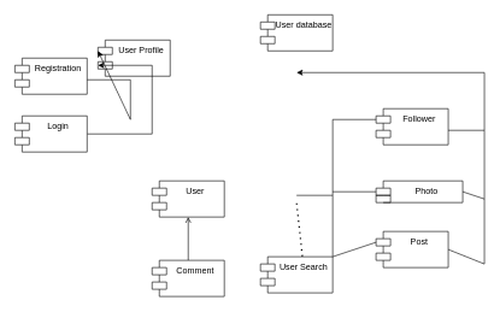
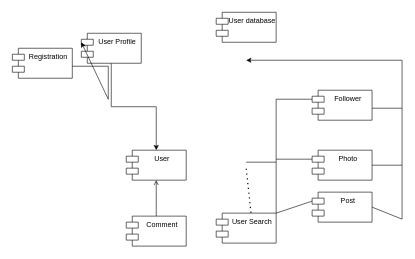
- <mxCell id="7" value="" style="edgeStyle=orthogonalEdgeStyle;rounded=0;orthogonalLoop=1;jettySize=auto;html=1;entryX=0;entryY=0;entryDx=0;entryDy=35;entryPerimeter=0;" edge="1" parent="1" source="8" target="4"><mxGeometry relative="1" as="geometry"><Array as="points"><mxPoint x="210" y="185" /></Array></mxGeometry></mxCell>
+ <mxCell id="3" value="" style="edgeStyle=orthogonalEdgeStyle;rounded=0;orthogonalLoop=1;jettySize=auto;html=1;" edge="1" parent="1" source="4" target="2"><mxGeometry relative="1" as="geometry" /></mxCell>
- <mxCell id="8" value="Login" style="shape=module;align=left;spacingLeft=20;align=center;verticalAlign=top;" vertex="1" parent="1"><mxGeometry x="20" y="160" width="100" height="50" as="geometry" /></mxCell>
- <mxCell id="15" value="Photo" style="shape=module;align=left;spacingLeft=20;align=center;verticalAlign=top;" vertex="1" parent="1"><mxGeometry x="520" y="250" width="120" height="30" as="geometry" /></mxCell>
+ <mxCell id="15" value="Photo" style="shape=module;align=left;spacingLeft=20;align=center;verticalAlign=top;" vertex="1" parent="1"><mxGeometry x="520" y="250" width="100" height="50" as="geometry" /></mxCell>
